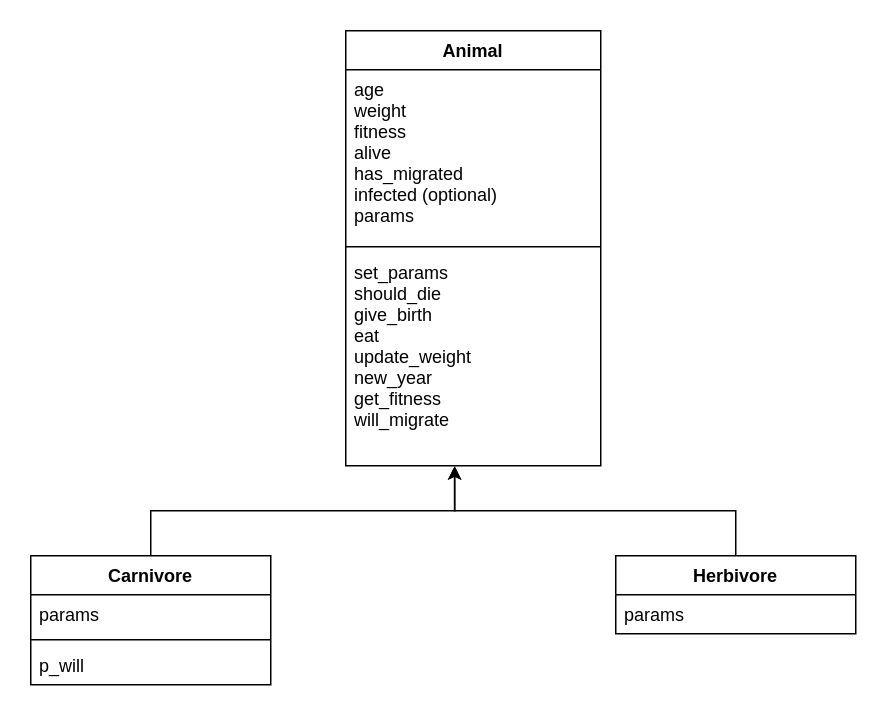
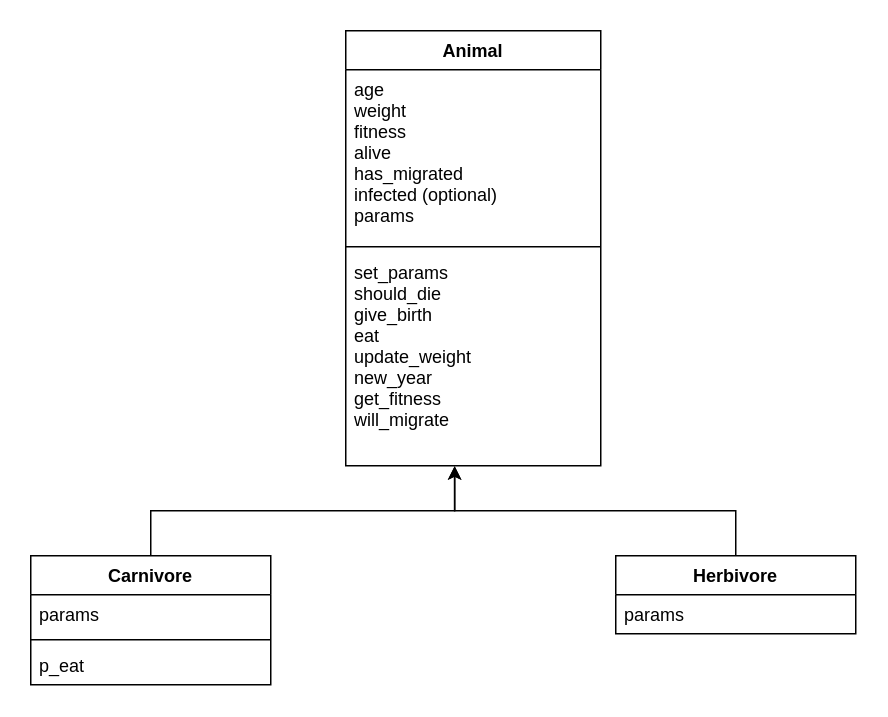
- <mxCell id="10" value="p_will" style="text;strokeColor=none;fillColor=none;align=left;verticalAlign=top;spacingLeft=4;spacingRight=4;overflow=hidden;rotatable=0;points=[[0,0.5],[1,0.5]];portConstraint=eastwest;" vertex="1" parent="7"><mxGeometry y="60" width="160" height="26" as="geometry" /></mxCell>
+ <mxCell id="10" value="p_eat" style="text;strokeColor=none;fillColor=none;align=left;verticalAlign=top;spacingLeft=4;spacingRight=4;overflow=hidden;rotatable=0;points=[[0,0.5],[1,0.5]];portConstraint=eastwest;" vertex="1" parent="7"><mxGeometry y="60" width="160" height="26" as="geometry" /></mxCell>
